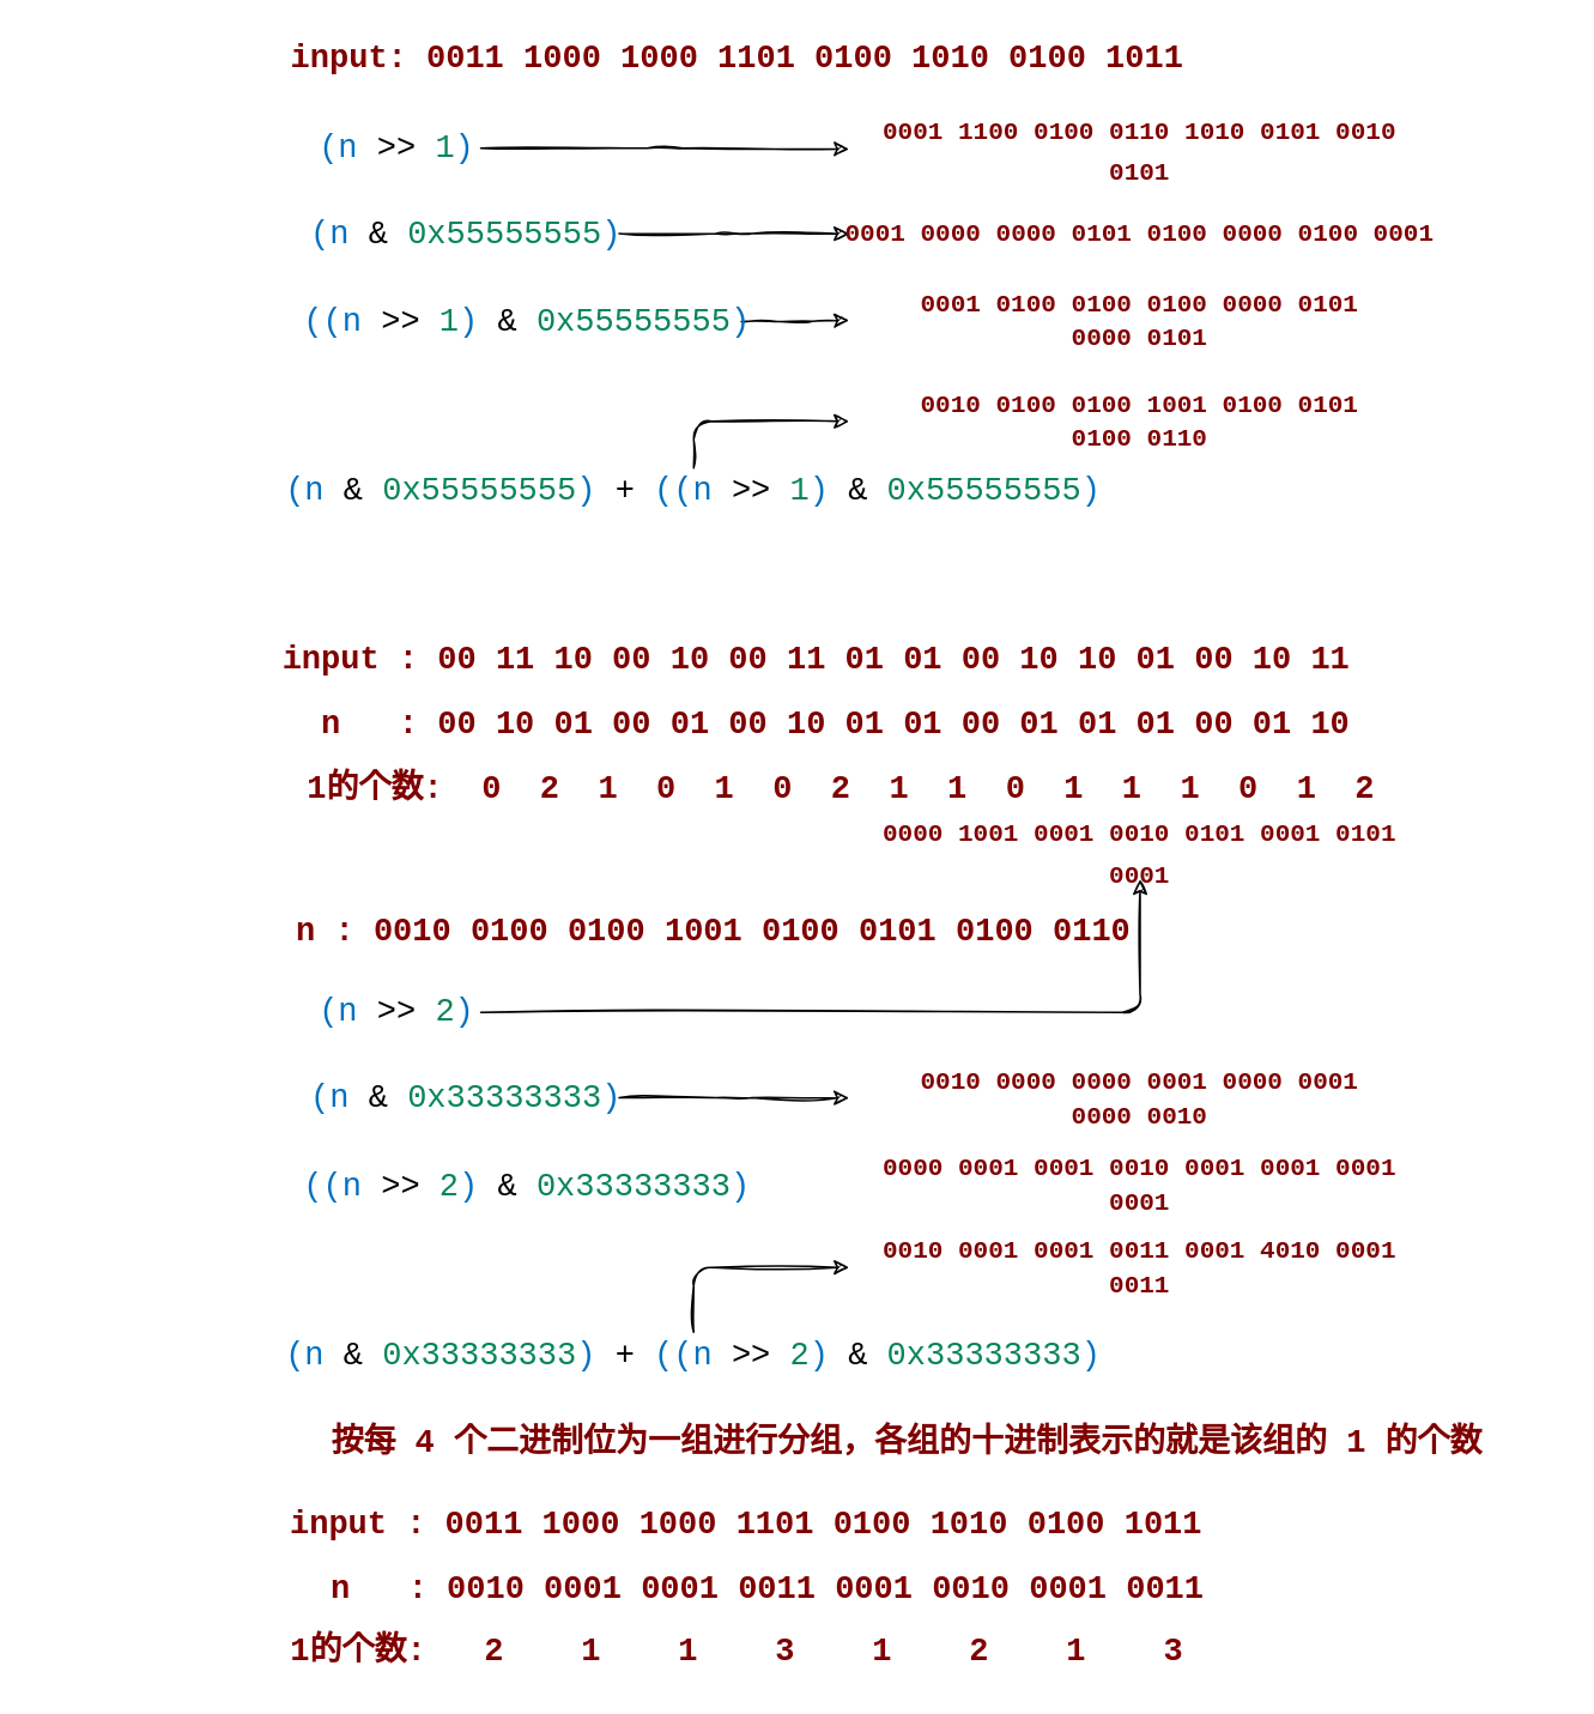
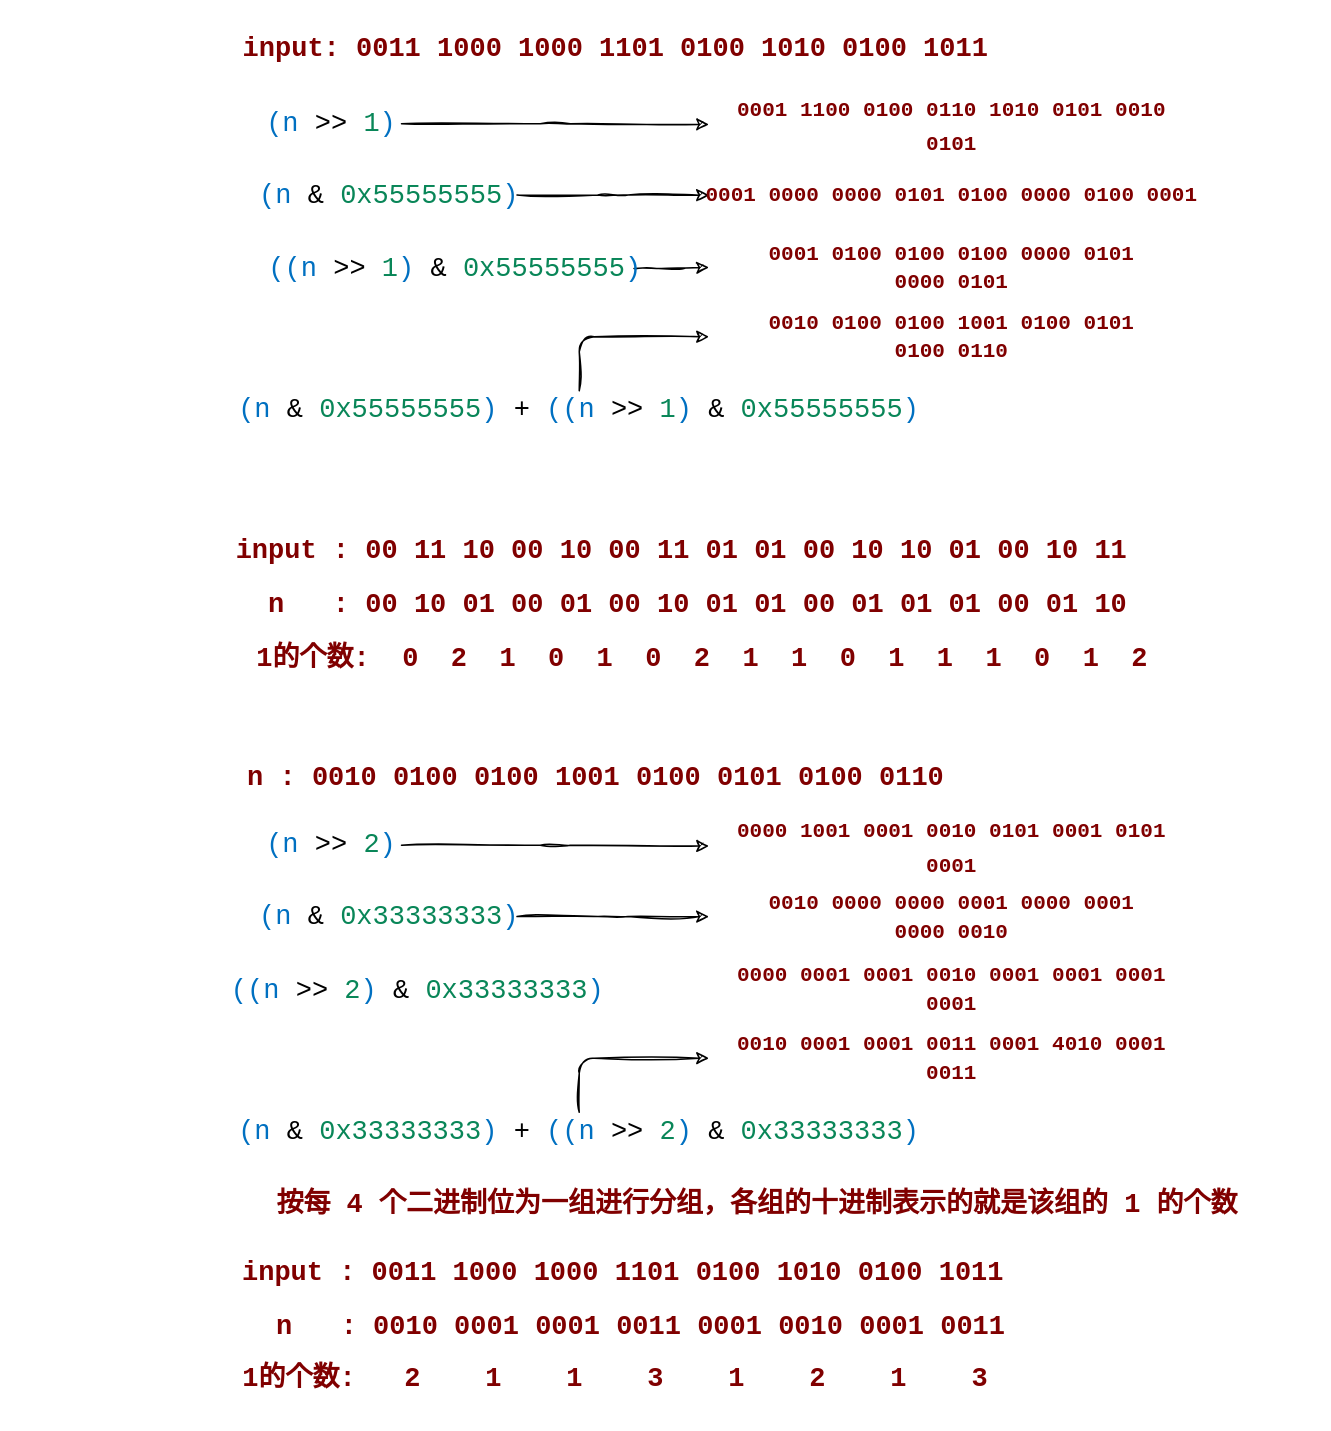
- <mxCell id="8" value="&lt;span style=&quot;font-family: Consolas, &amp;quot;Courier New&amp;quot;, monospace; color: rgb(0, 112, 193);&quot;&gt;((n&amp;nbsp;&lt;/span&gt;&lt;span style=&quot;font-family: Consolas, &amp;quot;Courier New&amp;quot;, monospace;&quot;&gt;&amp;gt;&amp;gt;&lt;/span&gt;&lt;span style=&quot;font-family: Consolas, &amp;quot;Courier New&amp;quot;, monospace; color: rgb(0, 112, 193);&quot;&gt;&amp;nbsp;&lt;/span&gt;&lt;span style=&quot;font-family: Consolas, &amp;quot;Courier New&amp;quot;, monospace; color: rgb(9, 134, 88);&quot;&gt;1&lt;/span&gt;&lt;span style=&quot;font-family: Consolas, &amp;quot;Courier New&amp;quot;, monospace; color: rgb(0, 112, 193);&quot;&gt;)&amp;nbsp;&lt;/span&gt;&lt;span style=&quot;font-family: Consolas, &amp;quot;Courier New&amp;quot;, monospace;&quot;&gt;&amp;amp;&lt;/span&gt;&lt;span style=&quot;font-family: Consolas, &amp;quot;Courier New&amp;quot;, monospace; color: rgb(0, 112, 193);&quot;&gt;&amp;nbsp;&lt;/span&gt;&lt;span style=&quot;font-family: Consolas, &amp;quot;Courier New&amp;quot;, monospace; color: rgb(9, 134, 88);&quot;&gt;0x55555555&lt;/span&gt;&lt;span style=&quot;font-family: Consolas, &amp;quot;Courier New&amp;quot;, monospace; color: rgb(0, 112, 193);&quot;&gt;)&lt;/span&gt;" style="text;html=1;strokeColor=none;fillColor=none;align=center;verticalAlign=middle;whiteSpace=wrap;rounded=0;sketch=1;fontSize=18;" vertex="1" parent="1"><mxGeometry x="174" y="162" width="238" height="33" as="geometry" /></mxCell>
+ <mxCell id="8" value="&lt;span style=&quot;font-family: Consolas, &amp;quot;Courier New&amp;quot;, monospace; color: rgb(0, 112, 193);&quot;&gt;((n&amp;nbsp;&lt;/span&gt;&lt;span style=&quot;font-family: Consolas, &amp;quot;Courier New&amp;quot;, monospace;&quot;&gt;&amp;gt;&amp;gt;&lt;/span&gt;&lt;span style=&quot;font-family: Consolas, &amp;quot;Courier New&amp;quot;, monospace; color: rgb(0, 112, 193);&quot;&gt;&amp;nbsp;&lt;/span&gt;&lt;span style=&quot;font-family: Consolas, &amp;quot;Courier New&amp;quot;, monospace; color: rgb(9, 134, 88);&quot;&gt;1&lt;/span&gt;&lt;span style=&quot;font-family: Consolas, &amp;quot;Courier New&amp;quot;, monospace; color: rgb(0, 112, 193);&quot;&gt;)&amp;nbsp;&lt;/span&gt;&lt;span style=&quot;font-family: Consolas, &amp;quot;Courier New&amp;quot;, monospace;&quot;&gt;&amp;amp;&lt;/span&gt;&lt;span style=&quot;font-family: Consolas, &amp;quot;Courier New&amp;quot;, monospace; color: rgb(0, 112, 193);&quot;&gt;&amp;nbsp;&lt;/span&gt;&lt;span style=&quot;font-family: Consolas, &amp;quot;Courier New&amp;quot;, monospace; color: rgb(9, 134, 88);&quot;&gt;0x55555555&lt;/span&gt;&lt;span style=&quot;font-family: Consolas, &amp;quot;Courier New&amp;quot;, monospace; color: rgb(0, 112, 193);&quot;&gt;)&lt;/span&gt;" style="text;html=1;strokeColor=none;fillColor=none;align=center;verticalAlign=middle;whiteSpace=wrap;rounded=0;sketch=1;fontSize=18;" vertex="1" parent="1"><mxGeometry x="184" y="162" width="238" height="33" as="geometry" /></mxCell>
- <mxCell id="14" value="&lt;div style=&quot;font-family: Consolas, &amp;quot;Courier New&amp;quot;, monospace; line-height: 19px;&quot;&gt;&lt;span style=&quot;color: #800000;font-weight: bold;&quot;&gt;0010&amp;nbsp;0100&amp;nbsp;0100 1001 0100&amp;nbsp;0101 0100&amp;nbsp;0110&lt;/span&gt;&lt;/div&gt;" style="text;html=1;strokeColor=none;fillColor=none;align=center;verticalAlign=middle;whiteSpace=wrap;rounded=0;sketch=1;fontSize=14;" vertex="1" parent="1"><mxGeometry x="472" y="222" width="324" height="24" as="geometry" /></mxCell>
+ <mxCell id="14" value="&lt;div style=&quot;font-family: Consolas, &amp;quot;Courier New&amp;quot;, monospace; line-height: 19px;&quot;&gt;&lt;span style=&quot;color: #800000;font-weight: bold;&quot;&gt;0010&amp;nbsp;0100&amp;nbsp;0100 1001 0100&amp;nbsp;0101 0100&amp;nbsp;0110&lt;/span&gt;&lt;/div&gt;" style="text;html=1;strokeColor=none;fillColor=none;align=center;verticalAlign=middle;whiteSpace=wrap;rounded=0;sketch=1;fontSize=14;" vertex="1" parent="1"><mxGeometry x="472" y="212" width="324" height="24" as="geometry" /></mxCell>
- <mxCell id="26" value="&lt;span style=&quot;color: rgb(128, 0, 0); font-family: Consolas, &amp;quot;Courier New&amp;quot;, monospace; font-weight: 700;&quot;&gt;&lt;font style=&quot;font-size: 14px;&quot;&gt;0000 1001 0001 0010 0101 0001 0101 0001&lt;/font&gt;&lt;/span&gt;" style="text;html=1;strokeColor=none;fillColor=none;align=center;verticalAlign=middle;whiteSpace=wrap;rounded=0;sketch=1;fontSize=18;" vertex="1" parent="1"><mxGeometry x="472" y="458" width="324" height="31" as="geometry" /></mxCell>
+ <mxCell id="26" value="&lt;span style=&quot;color: rgb(128, 0, 0); font-family: Consolas, &amp;quot;Courier New&amp;quot;, monospace; font-weight: 700;&quot;&gt;&lt;font style=&quot;font-size: 14px;&quot;&gt;0000 1001 0001 0010 0101 0001 0101 0001&lt;/font&gt;&lt;/span&gt;" style="text;html=1;strokeColor=none;fillColor=none;align=center;verticalAlign=middle;whiteSpace=wrap;rounded=0;sketch=1;fontSize=18;" vertex="1" parent="1"><mxGeometry x="472" y="548" width="324" height="31" as="geometry" /></mxCell>
- <mxCell id="22" value="&lt;span style=&quot;font-family: Consolas, &amp;quot;Courier New&amp;quot;, monospace; color: rgb(0, 112, 193);&quot;&gt;((n&amp;nbsp;&lt;/span&gt;&lt;span style=&quot;font-family: Consolas, &amp;quot;Courier New&amp;quot;, monospace;&quot;&gt;&amp;gt;&amp;gt;&lt;/span&gt;&lt;span style=&quot;font-family: Consolas, &amp;quot;Courier New&amp;quot;, monospace; color: rgb(0, 112, 193);&quot;&gt;&amp;nbsp;&lt;/span&gt;&lt;span style=&quot;font-family: Consolas, &amp;quot;Courier New&amp;quot;, monospace; color: rgb(9, 134, 88);&quot;&gt;2&lt;/span&gt;&lt;span style=&quot;font-family: Consolas, &amp;quot;Courier New&amp;quot;, monospace; color: rgb(0, 112, 193);&quot;&gt;)&amp;nbsp;&lt;/span&gt;&lt;span style=&quot;font-family: Consolas, &amp;quot;Courier New&amp;quot;, monospace;&quot;&gt;&amp;amp;&lt;/span&gt;&lt;span style=&quot;font-family: Consolas, &amp;quot;Courier New&amp;quot;, monospace; color: rgb(0, 112, 193);&quot;&gt;&amp;nbsp;&lt;/span&gt;&lt;span style=&quot;font-family: Consolas, &amp;quot;Courier New&amp;quot;, monospace; color: rgb(9, 134, 88);&quot;&gt;0x33333333&lt;/span&gt;&lt;span style=&quot;font-family: Consolas, &amp;quot;Courier New&amp;quot;, monospace; color: rgb(0, 112, 193);&quot;&gt;)&lt;/span&gt;" style="text;html=1;strokeColor=none;fillColor=none;align=center;verticalAlign=middle;whiteSpace=wrap;rounded=0;sketch=1;fontSize=18;" vertex="1" parent="1"><mxGeometry x="174" y="643" width="238" height="33" as="geometry" /></mxCell>
+ <mxCell id="22" value="&lt;span style=&quot;font-family: Consolas, &amp;quot;Courier New&amp;quot;, monospace; color: rgb(0, 112, 193);&quot;&gt;((n&amp;nbsp;&lt;/span&gt;&lt;span style=&quot;font-family: Consolas, &amp;quot;Courier New&amp;quot;, monospace;&quot;&gt;&amp;gt;&amp;gt;&lt;/span&gt;&lt;span style=&quot;font-family: Consolas, &amp;quot;Courier New&amp;quot;, monospace; color: rgb(0, 112, 193);&quot;&gt;&amp;nbsp;&lt;/span&gt;&lt;span style=&quot;font-family: Consolas, &amp;quot;Courier New&amp;quot;, monospace; color: rgb(9, 134, 88);&quot;&gt;2&lt;/span&gt;&lt;span style=&quot;font-family: Consolas, &amp;quot;Courier New&amp;quot;, monospace; color: rgb(0, 112, 193);&quot;&gt;)&amp;nbsp;&lt;/span&gt;&lt;span style=&quot;font-family: Consolas, &amp;quot;Courier New&amp;quot;, monospace;&quot;&gt;&amp;amp;&lt;/span&gt;&lt;span style=&quot;font-family: Consolas, &amp;quot;Courier New&amp;quot;, monospace; color: rgb(0, 112, 193);&quot;&gt;&amp;nbsp;&lt;/span&gt;&lt;span style=&quot;font-family: Consolas, &amp;quot;Courier New&amp;quot;, monospace; color: rgb(9, 134, 88);&quot;&gt;0x33333333&lt;/span&gt;&lt;span style=&quot;font-family: Consolas, &amp;quot;Courier New&amp;quot;, monospace; color: rgb(0, 112, 193);&quot;&gt;)&lt;/span&gt;" style="text;html=1;strokeColor=none;fillColor=none;align=center;verticalAlign=middle;whiteSpace=wrap;rounded=0;sketch=1;fontSize=18;" vertex="1" parent="1"><mxGeometry x="159" y="643" width="238" height="33" as="geometry" /></mxCell>
